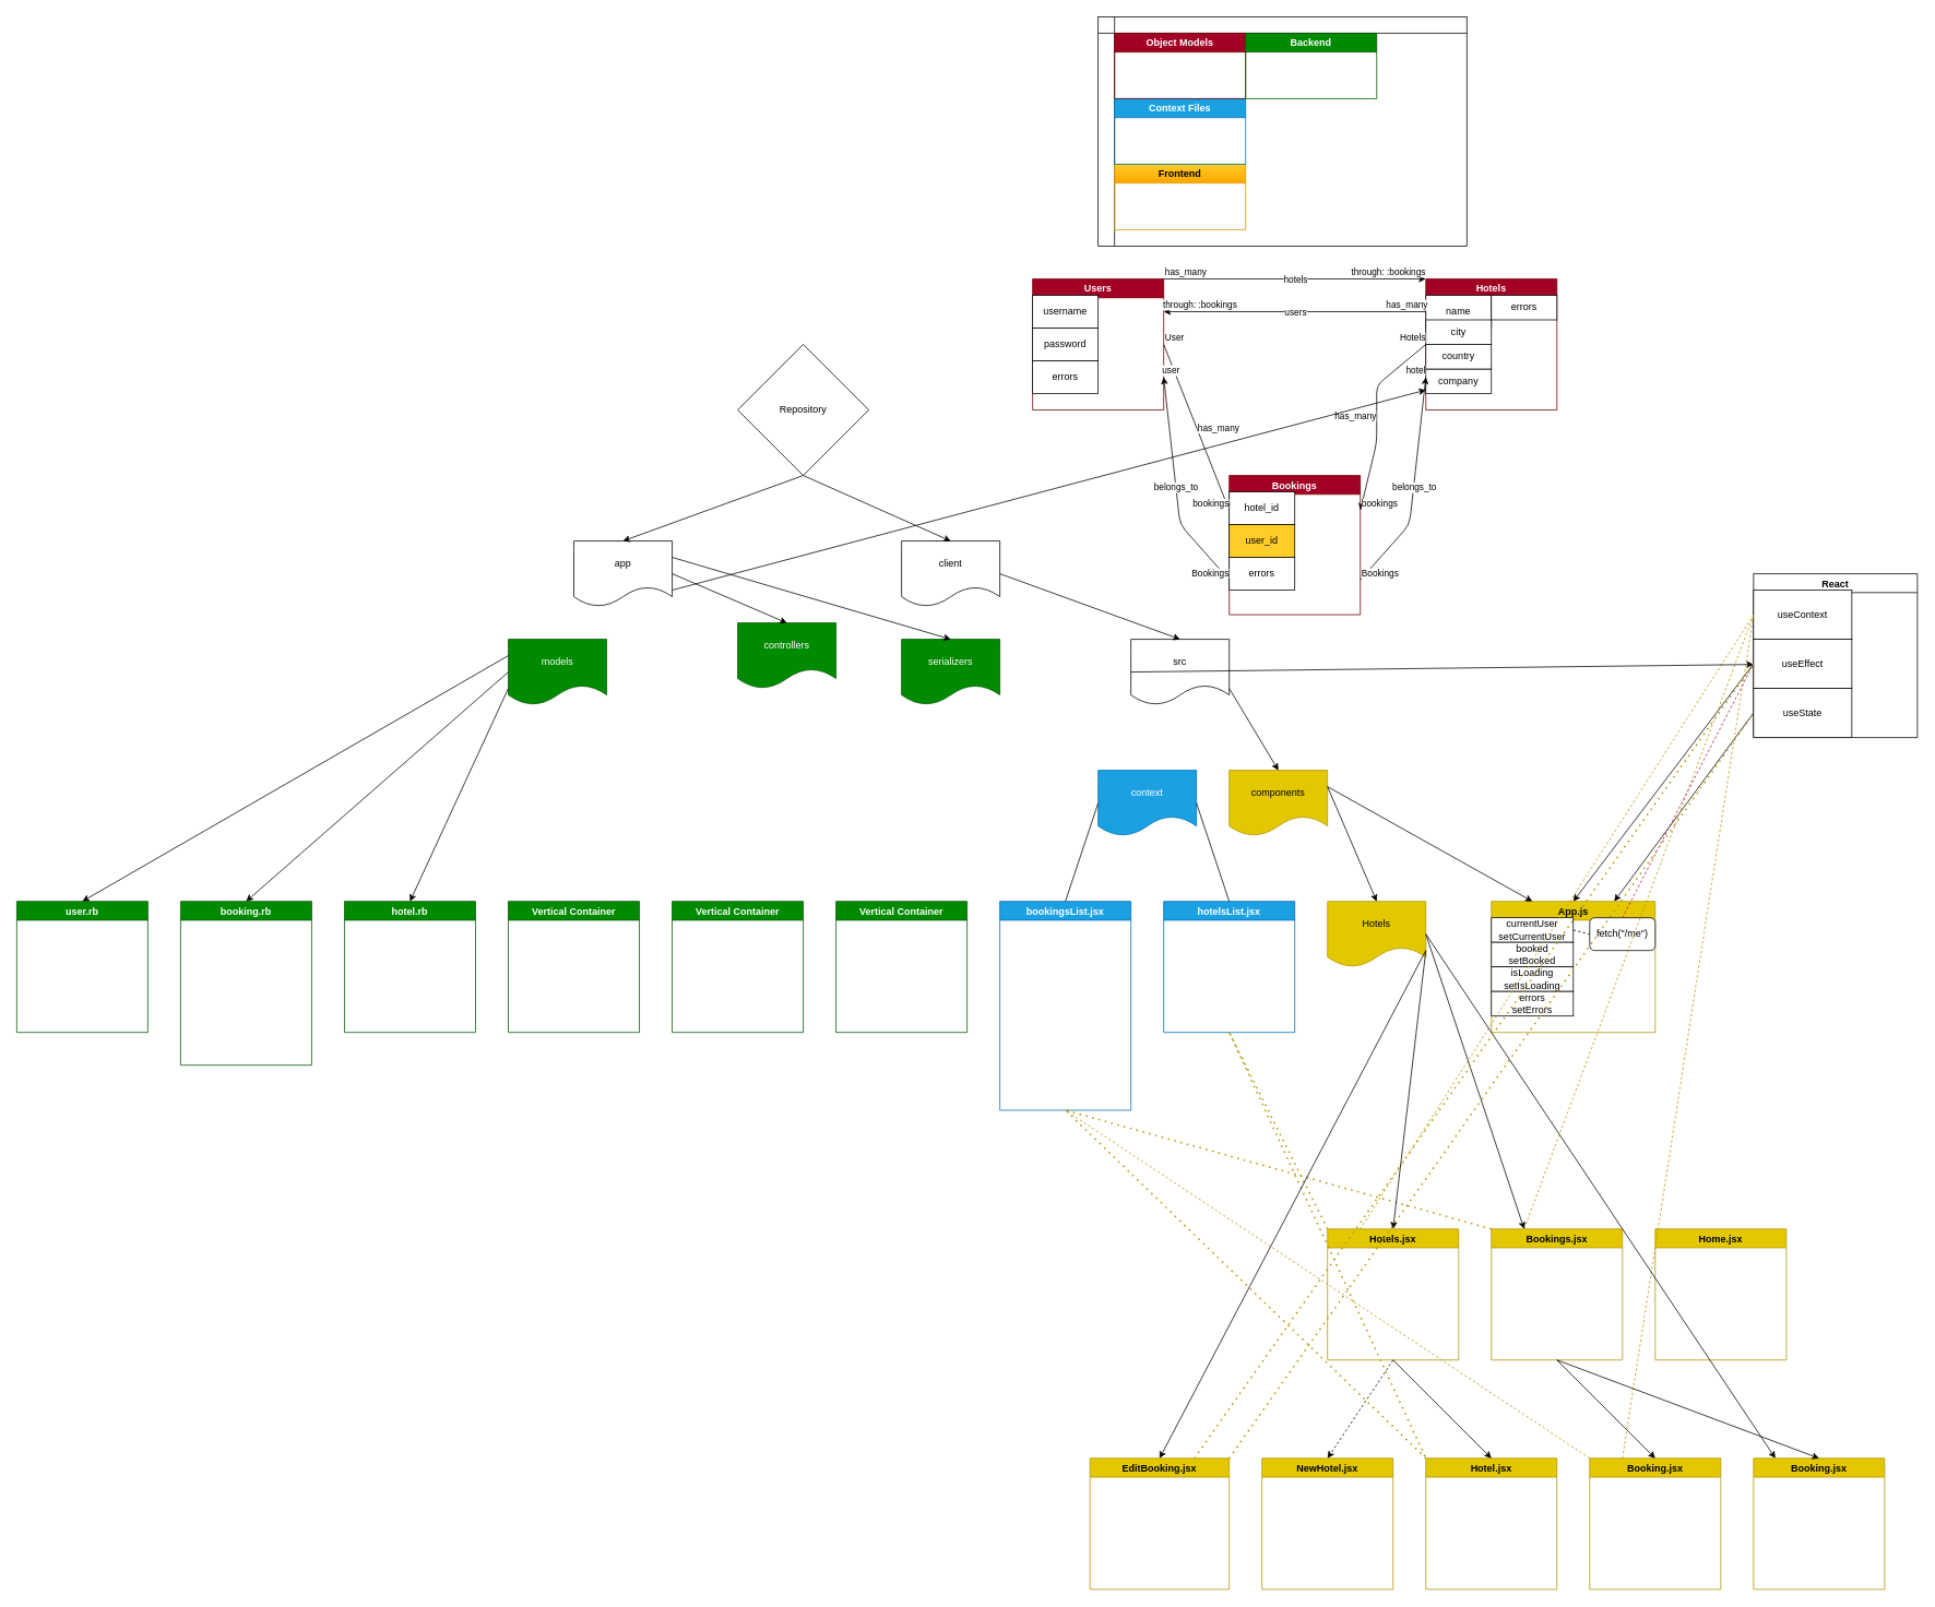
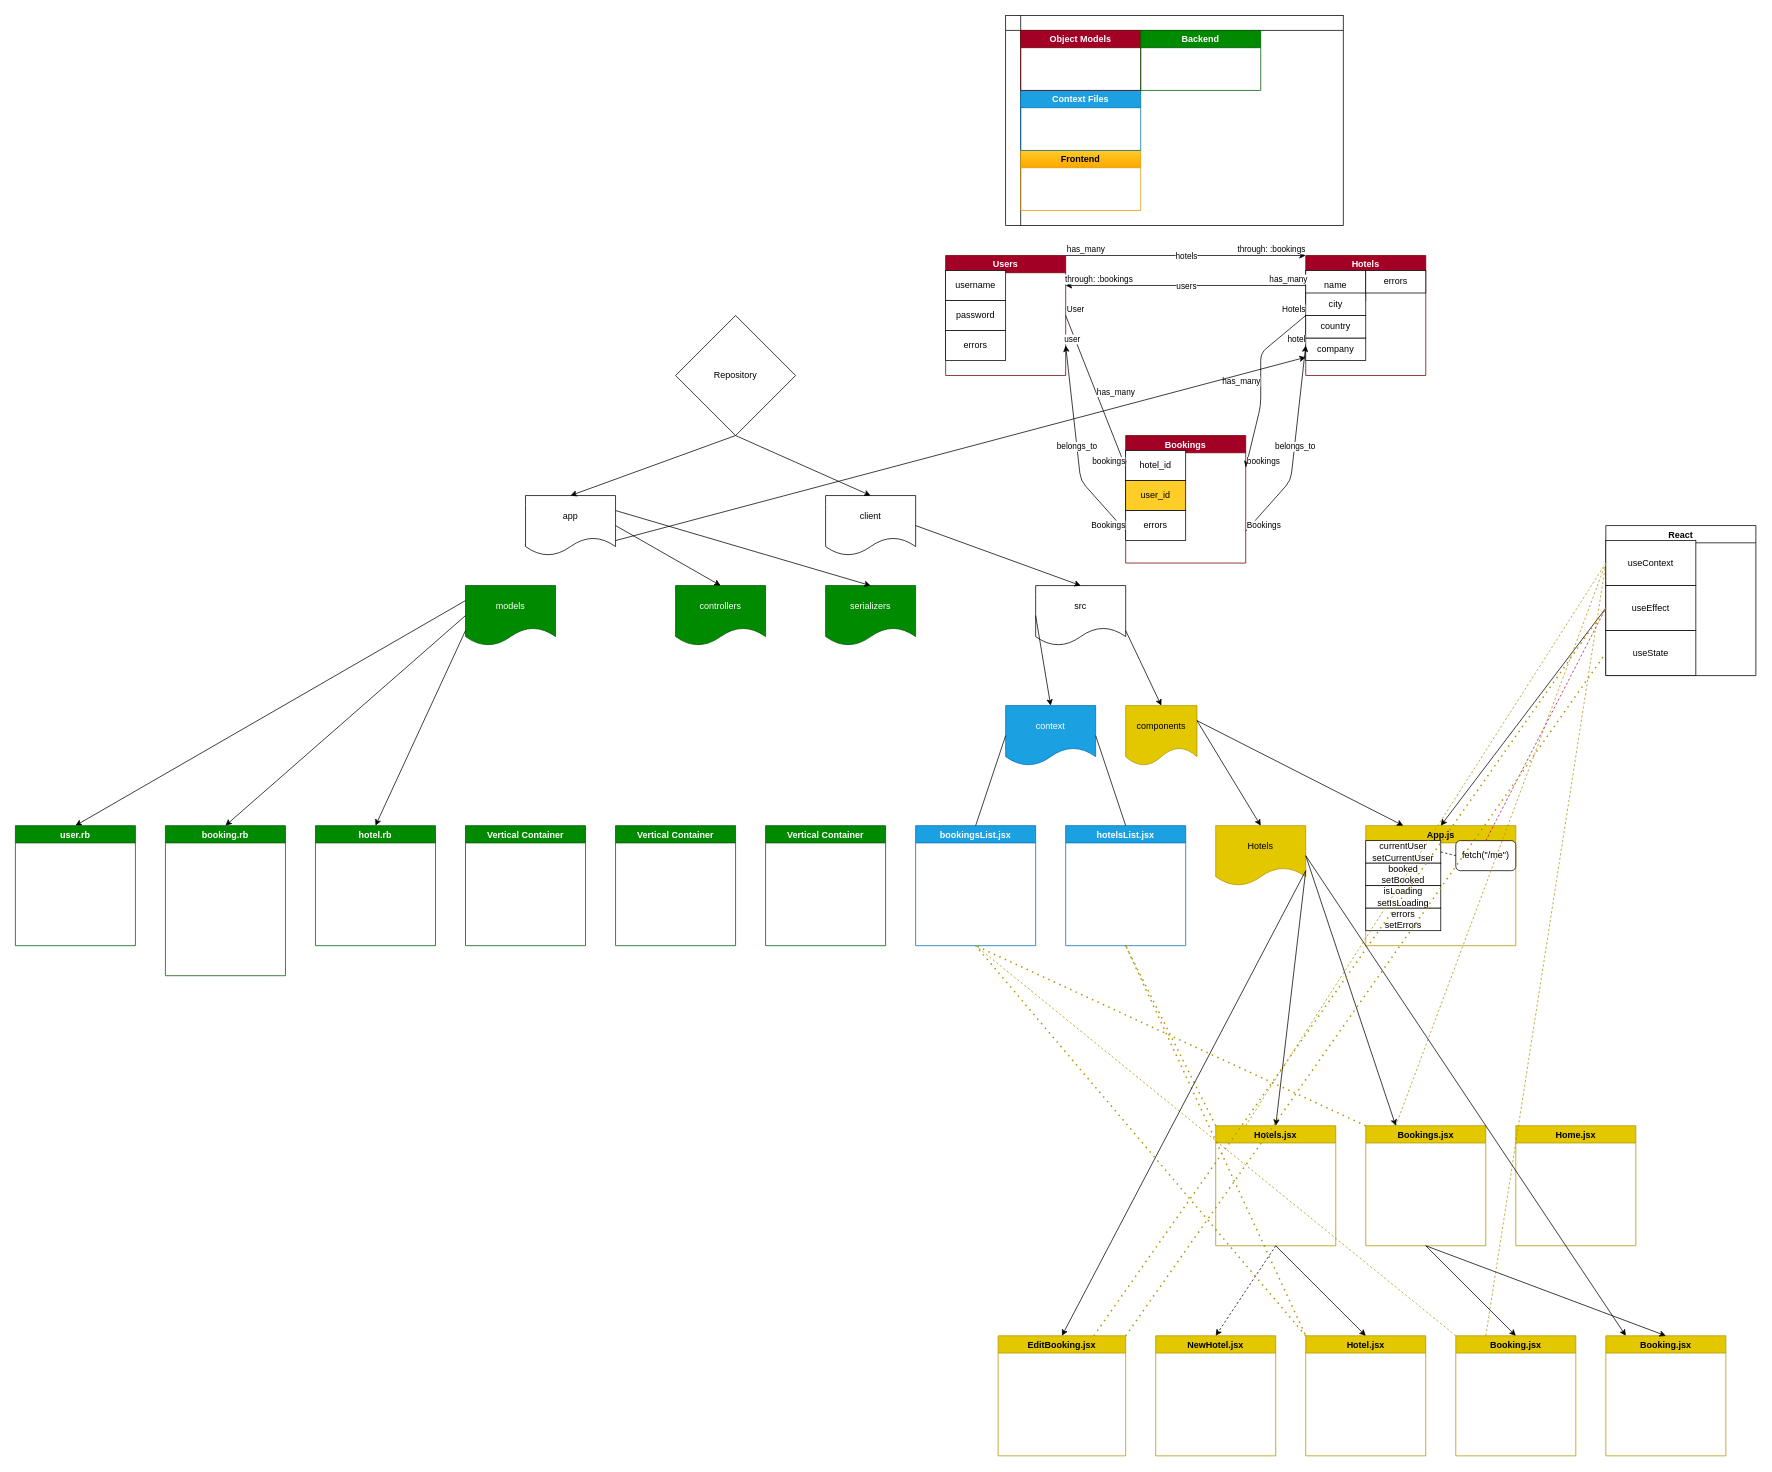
- <mxCell id="82" value="controllers" style="shape=document;whiteSpace=wrap;html=1;boundedLbl=1;fillColor=#008a00;fontColor=#ffffff;strokeColor=#005700;" vertex="1" parent="1"><mxGeometry x="900" y="760" width="120" height="80" as="geometry" /></mxCell>
+ <mxCell id="82" value="controllers" style="shape=document;whiteSpace=wrap;html=1;boundedLbl=1;fillColor=#008a00;fontColor=#ffffff;strokeColor=#005700;" vertex="1" parent="1"><mxGeometry x="900" y="780" width="120" height="80" as="geometry" /></mxCell>
- <mxCell id="80" value="" style="endArrow=classic;html=1;exitX=0;exitY=0.5;exitDx=0;exitDy=0;" parent="1" source="58" target="42" edge="1"><mxGeometry width="50" height="50" relative="1" as="geometry"><mxPoint x="1760" y="1080" as="sourcePoint" /><mxPoint x="1810" y="1030" as="targetPoint" /></mxGeometry></mxCell>
+ <mxCell id="80" value="" style="endArrow=classic;html=1;entryX=0.5;entryY=0;entryDx=0;entryDy=0;exitX=0;exitY=0.5;exitDx=0;exitDy=0;" parent="1" source="58" target="56" edge="1"><mxGeometry width="50" height="50" relative="1" as="geometry"><mxPoint x="1760" y="1080" as="sourcePoint" /><mxPoint x="1810" y="1030" as="targetPoint" /></mxGeometry></mxCell>
- <mxCell id="103" value="components" style="shape=document;whiteSpace=wrap;html=1;boundedLbl=1;fillColor=#e3c800;fontColor=#000000;strokeColor=#B09500;" vertex="1" parent="1"><mxGeometry x="1500" y="940" width="120" height="80" as="geometry" /></mxCell>
+ <mxCell id="103" value="components" style="shape=document;whiteSpace=wrap;html=1;boundedLbl=1;fillColor=#e3c800;fontColor=#000000;strokeColor=#B09500;" vertex="1" parent="1"><mxGeometry x="1500" y="940" width="95" height="80" as="geometry" /></mxCell>
- <mxCell id="52" value="" style="endArrow=classic;html=1;entryX=0.75;entryY=0;entryDx=0;entryDy=0;exitX=0;exitY=0.5;exitDx=0;exitDy=0;" parent="1" source="43" target="44" edge="1"><mxGeometry width="50" height="50" relative="1" as="geometry"><mxPoint x="1820" y="780" as="sourcePoint" /><mxPoint x="1870" y="730" as="targetPoint" /></mxGeometry></mxCell>
- <mxCell id="55" value="bookingsList.jsx" style="swimlane;fillColor=#1ba1e2;fontColor=#ffffff;strokeColor=#006EAF;" parent="1" vertex="1"><mxGeometry x="1220" y="1100" width="160" height="255" as="geometry" /></mxCell>
+ <mxCell id="55" value="bookingsList.jsx" style="swimlane;fillColor=#1ba1e2;fontColor=#ffffff;strokeColor=#006EAF;" parent="1" vertex="1"><mxGeometry x="1220" y="1100" width="160" height="160" as="geometry" /></mxCell>
